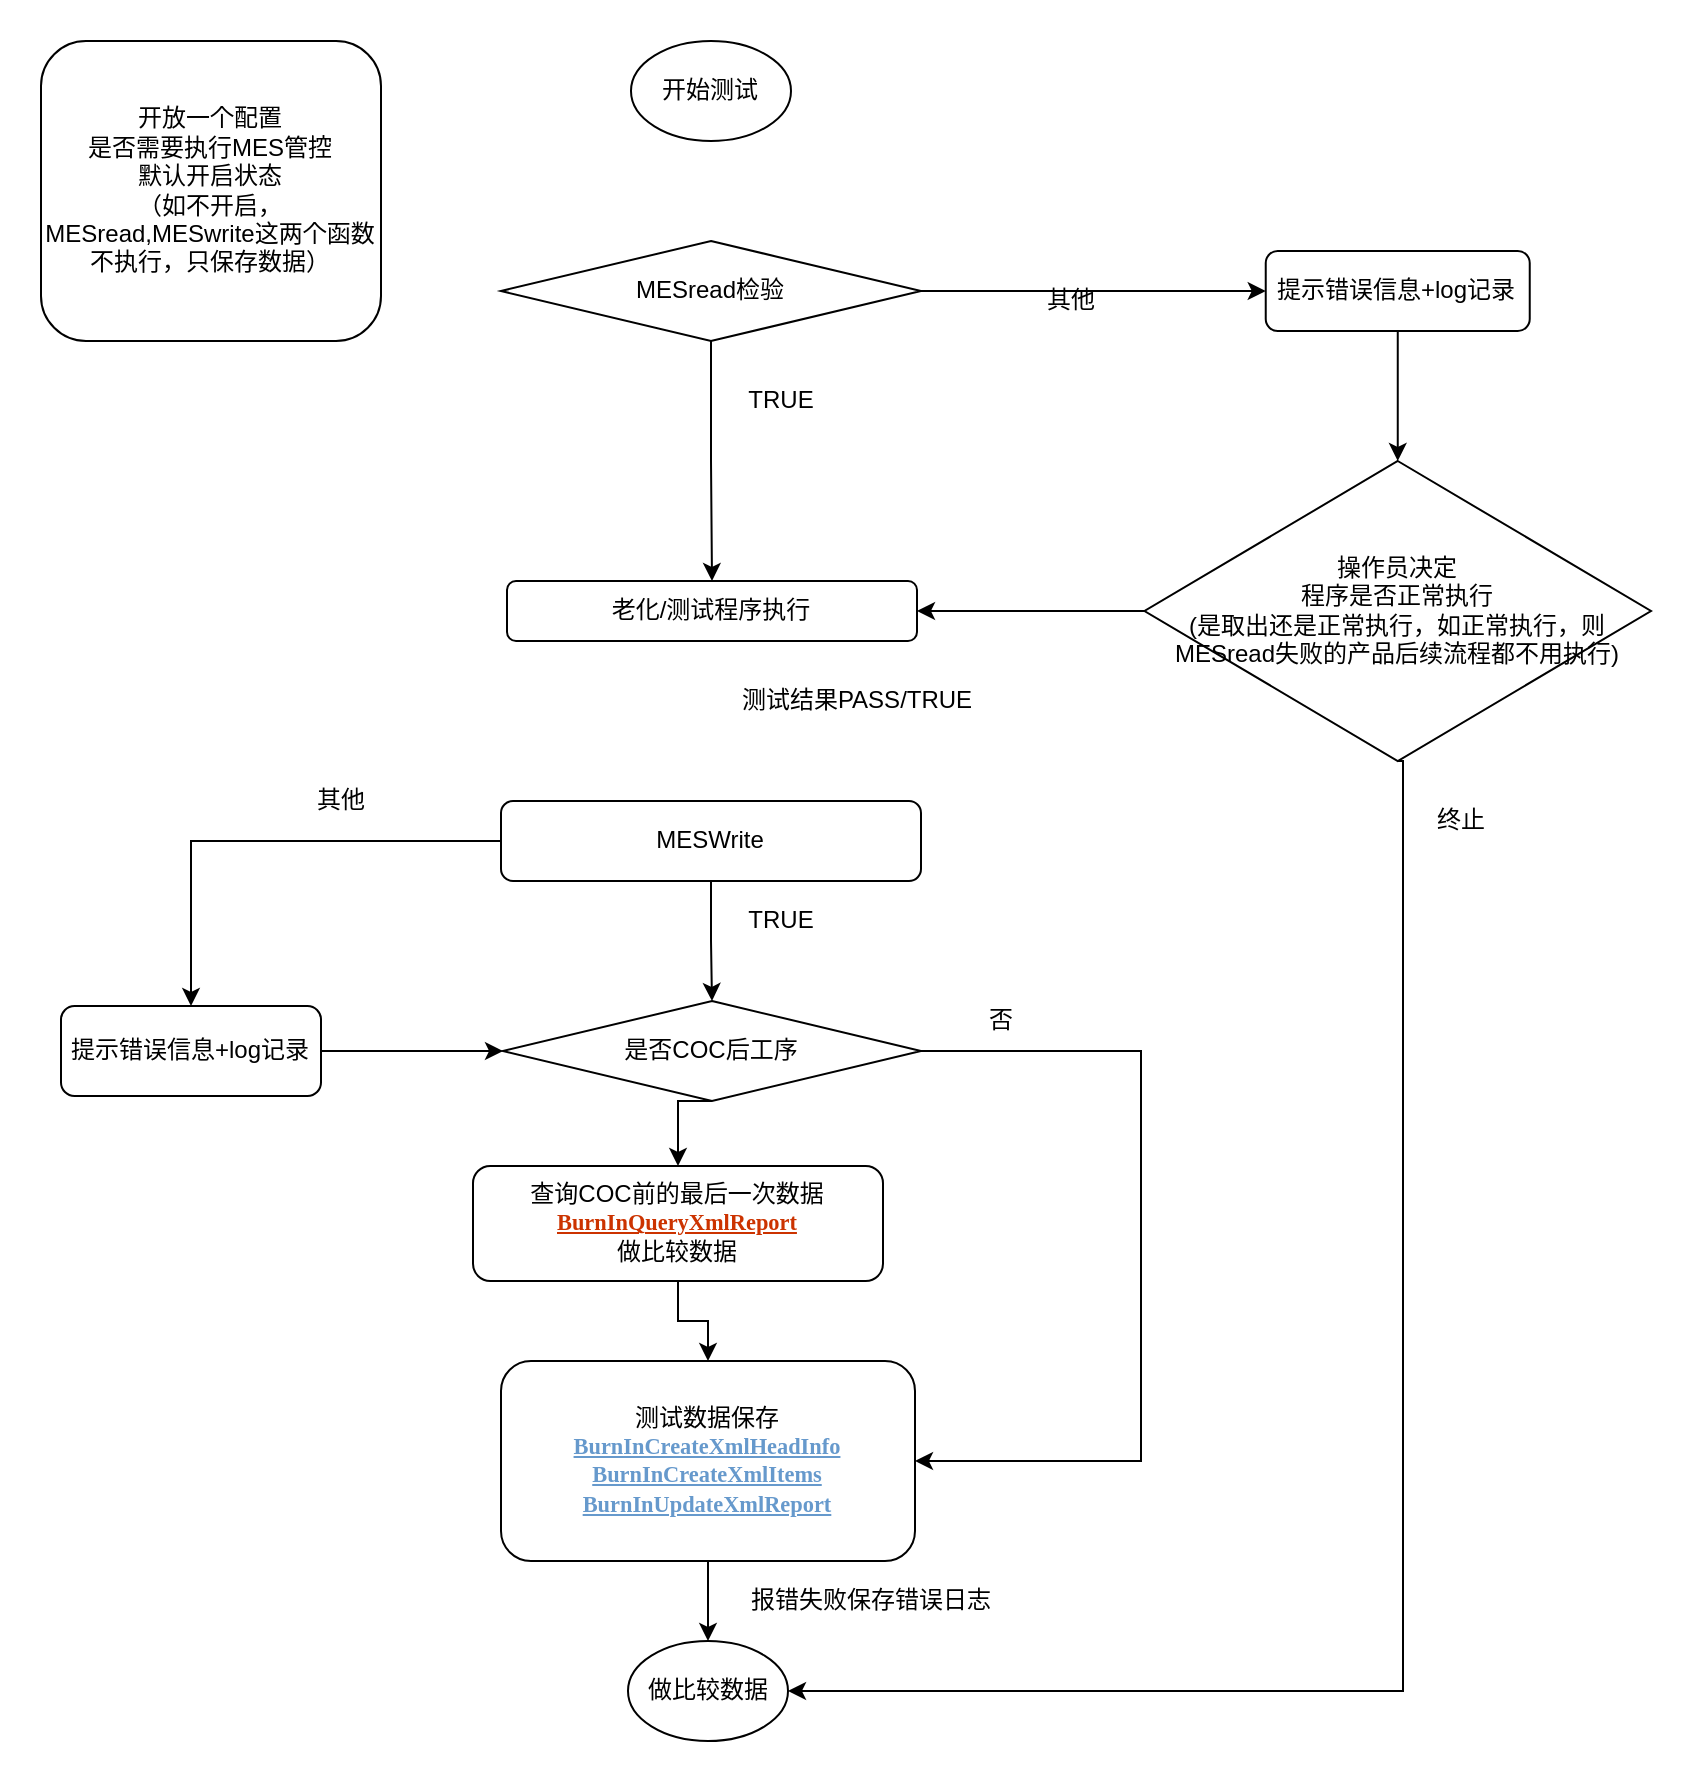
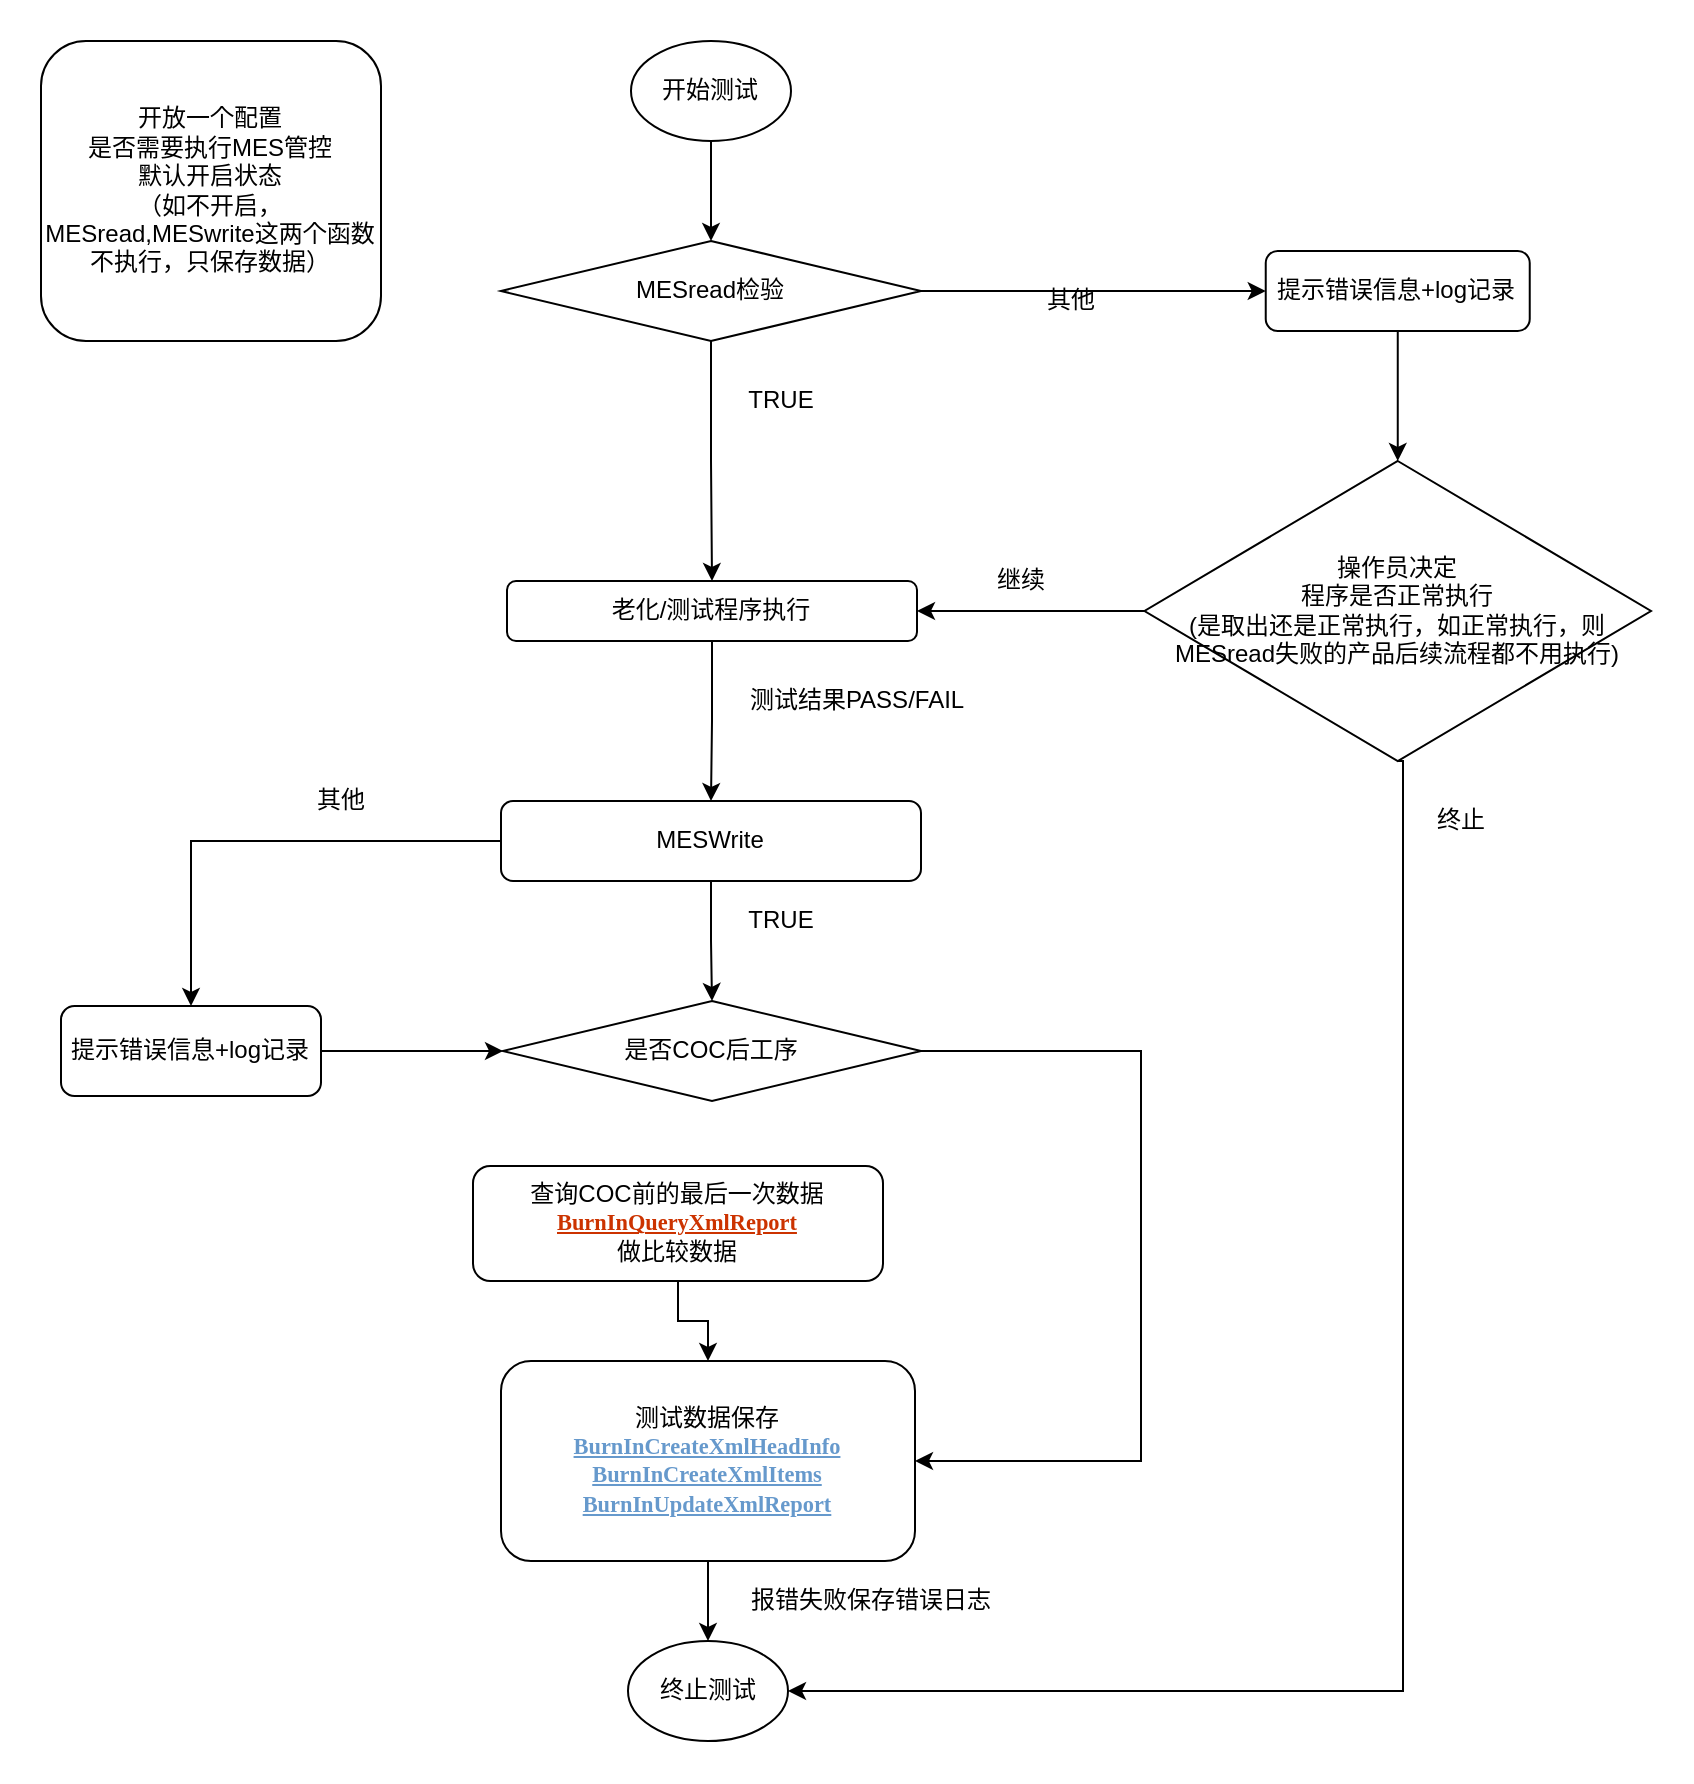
+ <mxCell id="2" style="edgeStyle=orthogonalEdgeStyle;rounded=0;orthogonalLoop=1;jettySize=auto;html=1;exitX=0.5;exitY=1;exitDx=0;exitDy=0;entryX=0.5;entryY=0;entryDx=0;entryDy=0;" edge="1" parent="1" source="3" target="6"><mxGeometry relative="1" as="geometry" /></mxCell>
+ <mxCell id="34" value="继续" style="text;html=1;align=center;verticalAlign=middle;resizable=0;points=[];autosize=1;" vertex="1" parent="1"><mxGeometry x="490" y="280" width="40" height="20" as="geometry" /></mxCell>
- <mxCell id="19" value="测试结果PASS/TRUE" style="text;html=1;align=center;verticalAlign=middle;resizable=0;points=[];autosize=1;" vertex="1" parent="1"><mxGeometry x="368" y="340" width="120" height="20" as="geometry" /></mxCell>
+ <mxCell id="19" value="测试结果PASS/FAIL" style="text;html=1;align=center;verticalAlign=middle;resizable=0;points=[];autosize=1;" vertex="1" parent="1"><mxGeometry x="368" y="340" width="120" height="20" as="geometry" /></mxCell>
+ <mxCell id="7" style="edgeStyle=orthogonalEdgeStyle;rounded=0;orthogonalLoop=1;jettySize=auto;html=1;exitX=0.5;exitY=1;exitDx=0;exitDy=0;entryX=0.5;entryY=0;entryDx=0;entryDy=0;" edge="1" parent="1" source="8" target="11"><mxGeometry relative="1" as="geometry" /></mxCell>
- <mxCell id="30" value="否" style="text;html=1;align=center;verticalAlign=middle;resizable=0;points=[];autosize=1;" vertex="1" parent="1"><mxGeometry x="485" y="500" width="30" height="20" as="geometry" /></mxCell>
- <mxCell id="22" style="edgeStyle=orthogonalEdgeStyle;rounded=0;orthogonalLoop=1;jettySize=auto;html=1;exitX=0.5;exitY=1;exitDx=0;exitDy=0;entryX=0.5;entryY=0;entryDx=0;entryDy=0;" edge="1" parent="1" source="24" target="26"><mxGeometry relative="1" as="geometry" /></mxCell>
- <mxCell id="14" value="做比较数据" style="ellipse;whiteSpace=wrap;html=1;" vertex="1" parent="1"><mxGeometry x="313.5" y="820" width="80" height="50" as="geometry" /></mxCell>
+ <mxCell id="14" value="终止测试" style="ellipse;whiteSpace=wrap;html=1;" vertex="1" parent="1"><mxGeometry x="313.5" y="820" width="80" height="50" as="geometry" /></mxCell>
